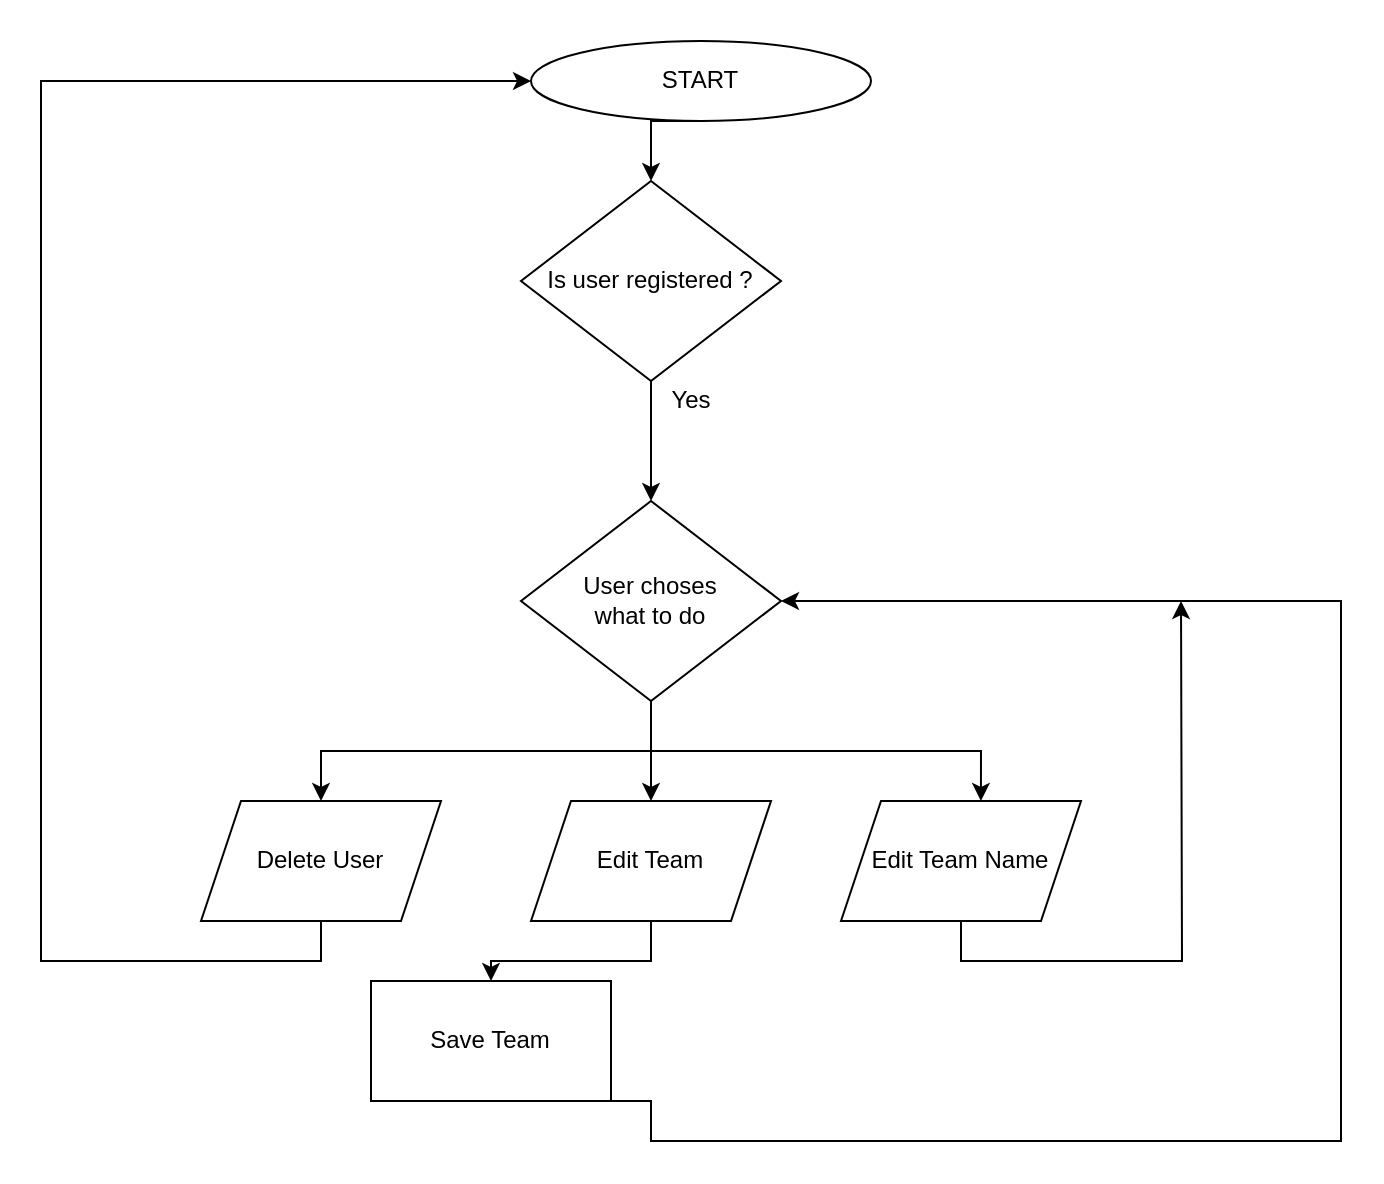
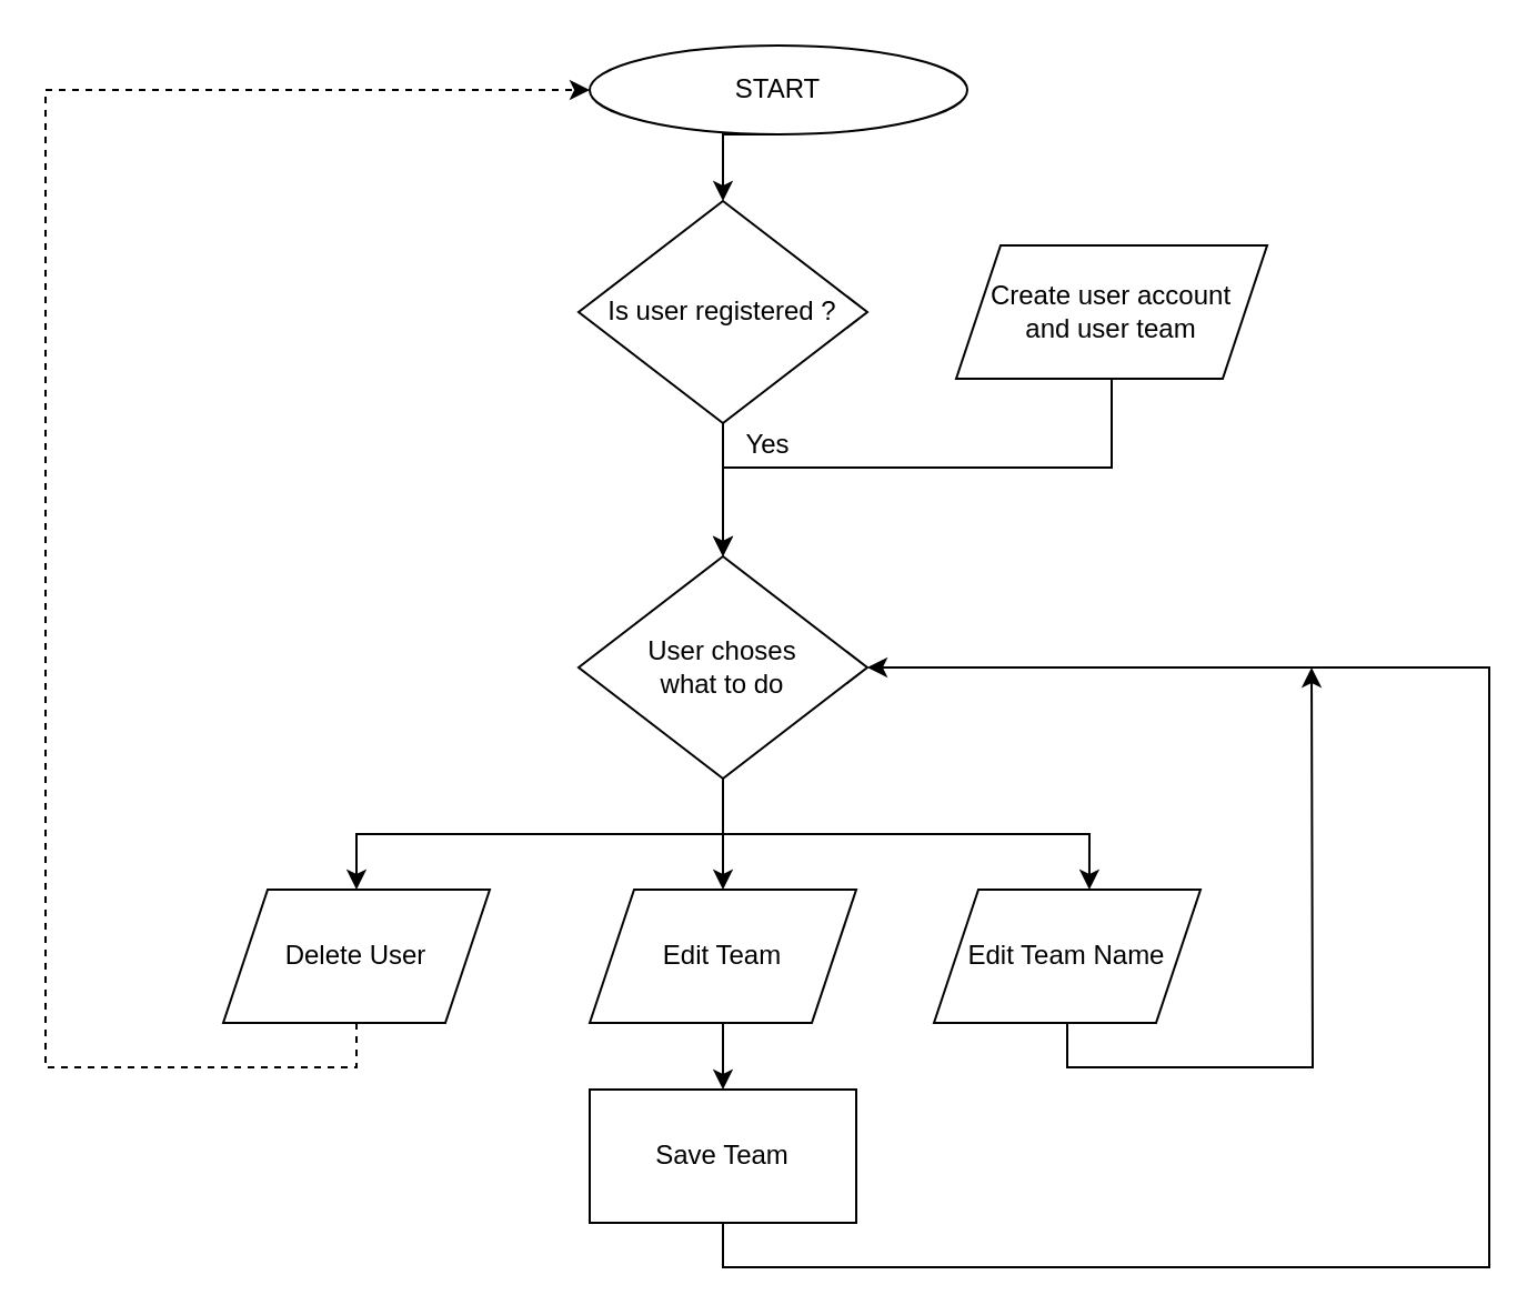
+ <mxCell id="7" value="Create user account &lt;br&gt;and user team" style="shape=parallelogram;perimeter=parallelogramPerimeter;whiteSpace=wrap;html=1;fixedSize=1;" vertex="1" parent="1"><mxGeometry x="430" y="110" width="140" height="60" as="geometry" /></mxCell>
+ <mxCell id="6" style="edgeStyle=orthogonalEdgeStyle;rounded=0;orthogonalLoop=1;jettySize=auto;html=1;exitX=0.5;exitY=1;exitDx=0;exitDy=0;entryX=0.5;entryY=0;entryDx=0;entryDy=0;" edge="1" parent="1" source="7" target="11"><mxGeometry relative="1" as="geometry" /></mxCell>
- <mxCell id="17" style="edgeStyle=orthogonalEdgeStyle;rounded=0;orthogonalLoop=1;jettySize=auto;html=1;exitX=0.5;exitY=1;exitDx=0;exitDy=0;entryX=0;entryY=0.5;entryDx=0;entryDy=0;" edge="1" parent="1" source="18" target="3"><mxGeometry relative="1" as="geometry"><mxPoint x="260" y="40" as="targetPoint" /><Array as="points"><mxPoint x="160" y="480" /><mxPoint x="20" y="480" /><mxPoint x="20" y="40" /></Array></mxGeometry></mxCell>
+ <mxCell id="17" style="edgeStyle=orthogonalEdgeStyle;rounded=0;orthogonalLoop=1;jettySize=auto;html=1;exitX=0.5;exitY=1;exitDx=0;exitDy=0;entryX=0;entryY=0.5;entryDx=0;entryDy=0;dashed=1;" edge="1" parent="1" source="18" target="3"><mxGeometry relative="1" as="geometry"><mxPoint x="260" y="40" as="targetPoint" /><Array as="points"><mxPoint x="160" y="480" /><mxPoint x="20" y="480" /><mxPoint x="20" y="40" /></Array></mxGeometry></mxCell>
- <mxCell id="20" value="Save Team" style="rounded=0;whiteSpace=wrap;html=1;" vertex="1" parent="1"><mxGeometry x="185" y="490" width="120" height="60" as="geometry" /></mxCell>
+ <mxCell id="20" value="Save Team" style="rounded=0;whiteSpace=wrap;html=1;" vertex="1" parent="1"><mxGeometry x="265" y="490" width="120" height="60" as="geometry" /></mxCell>
